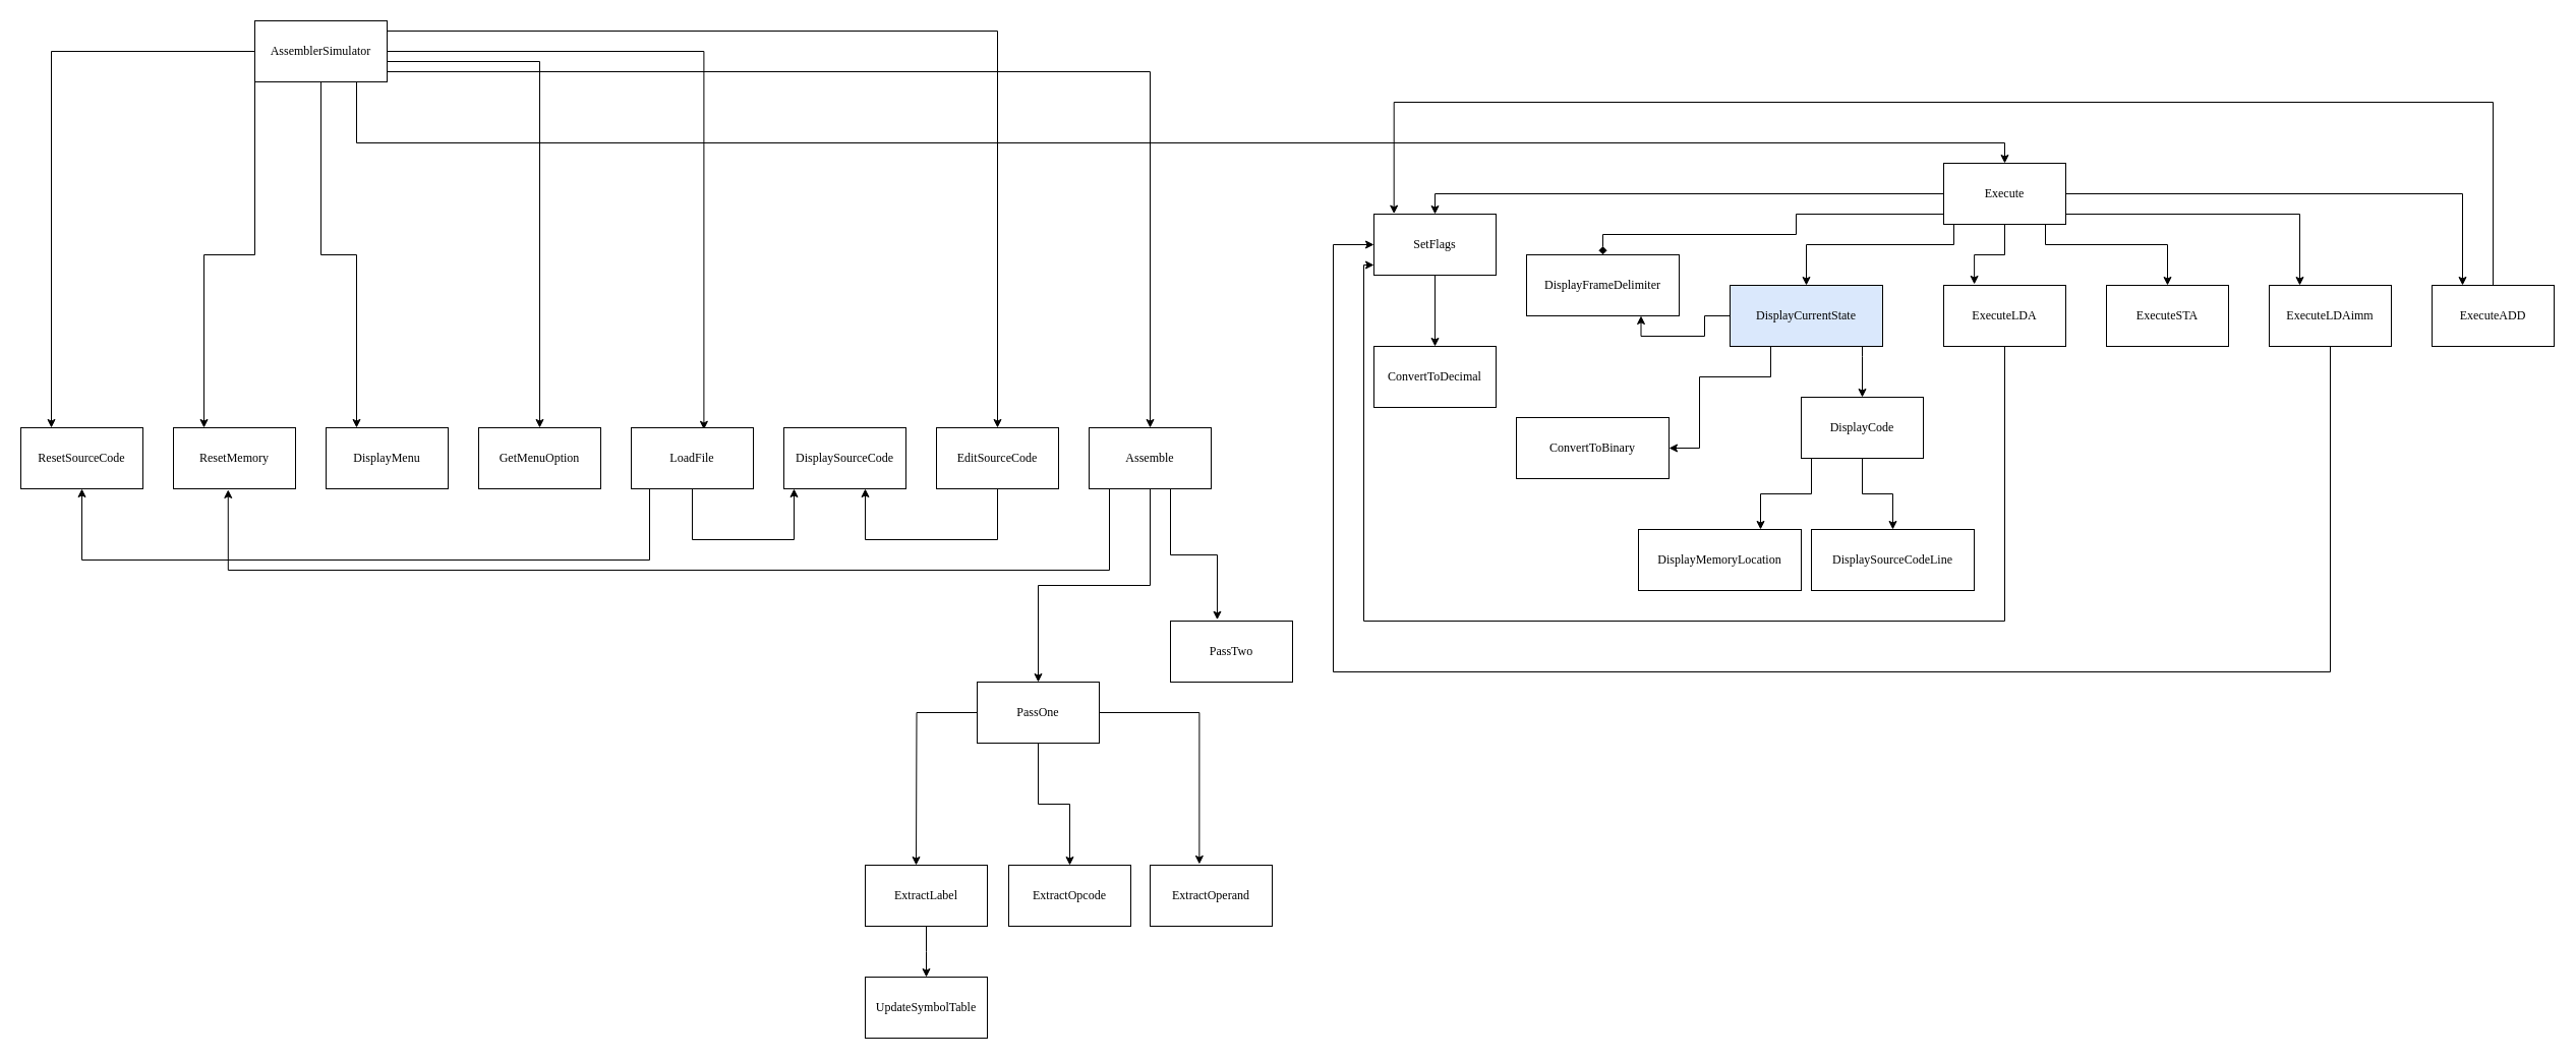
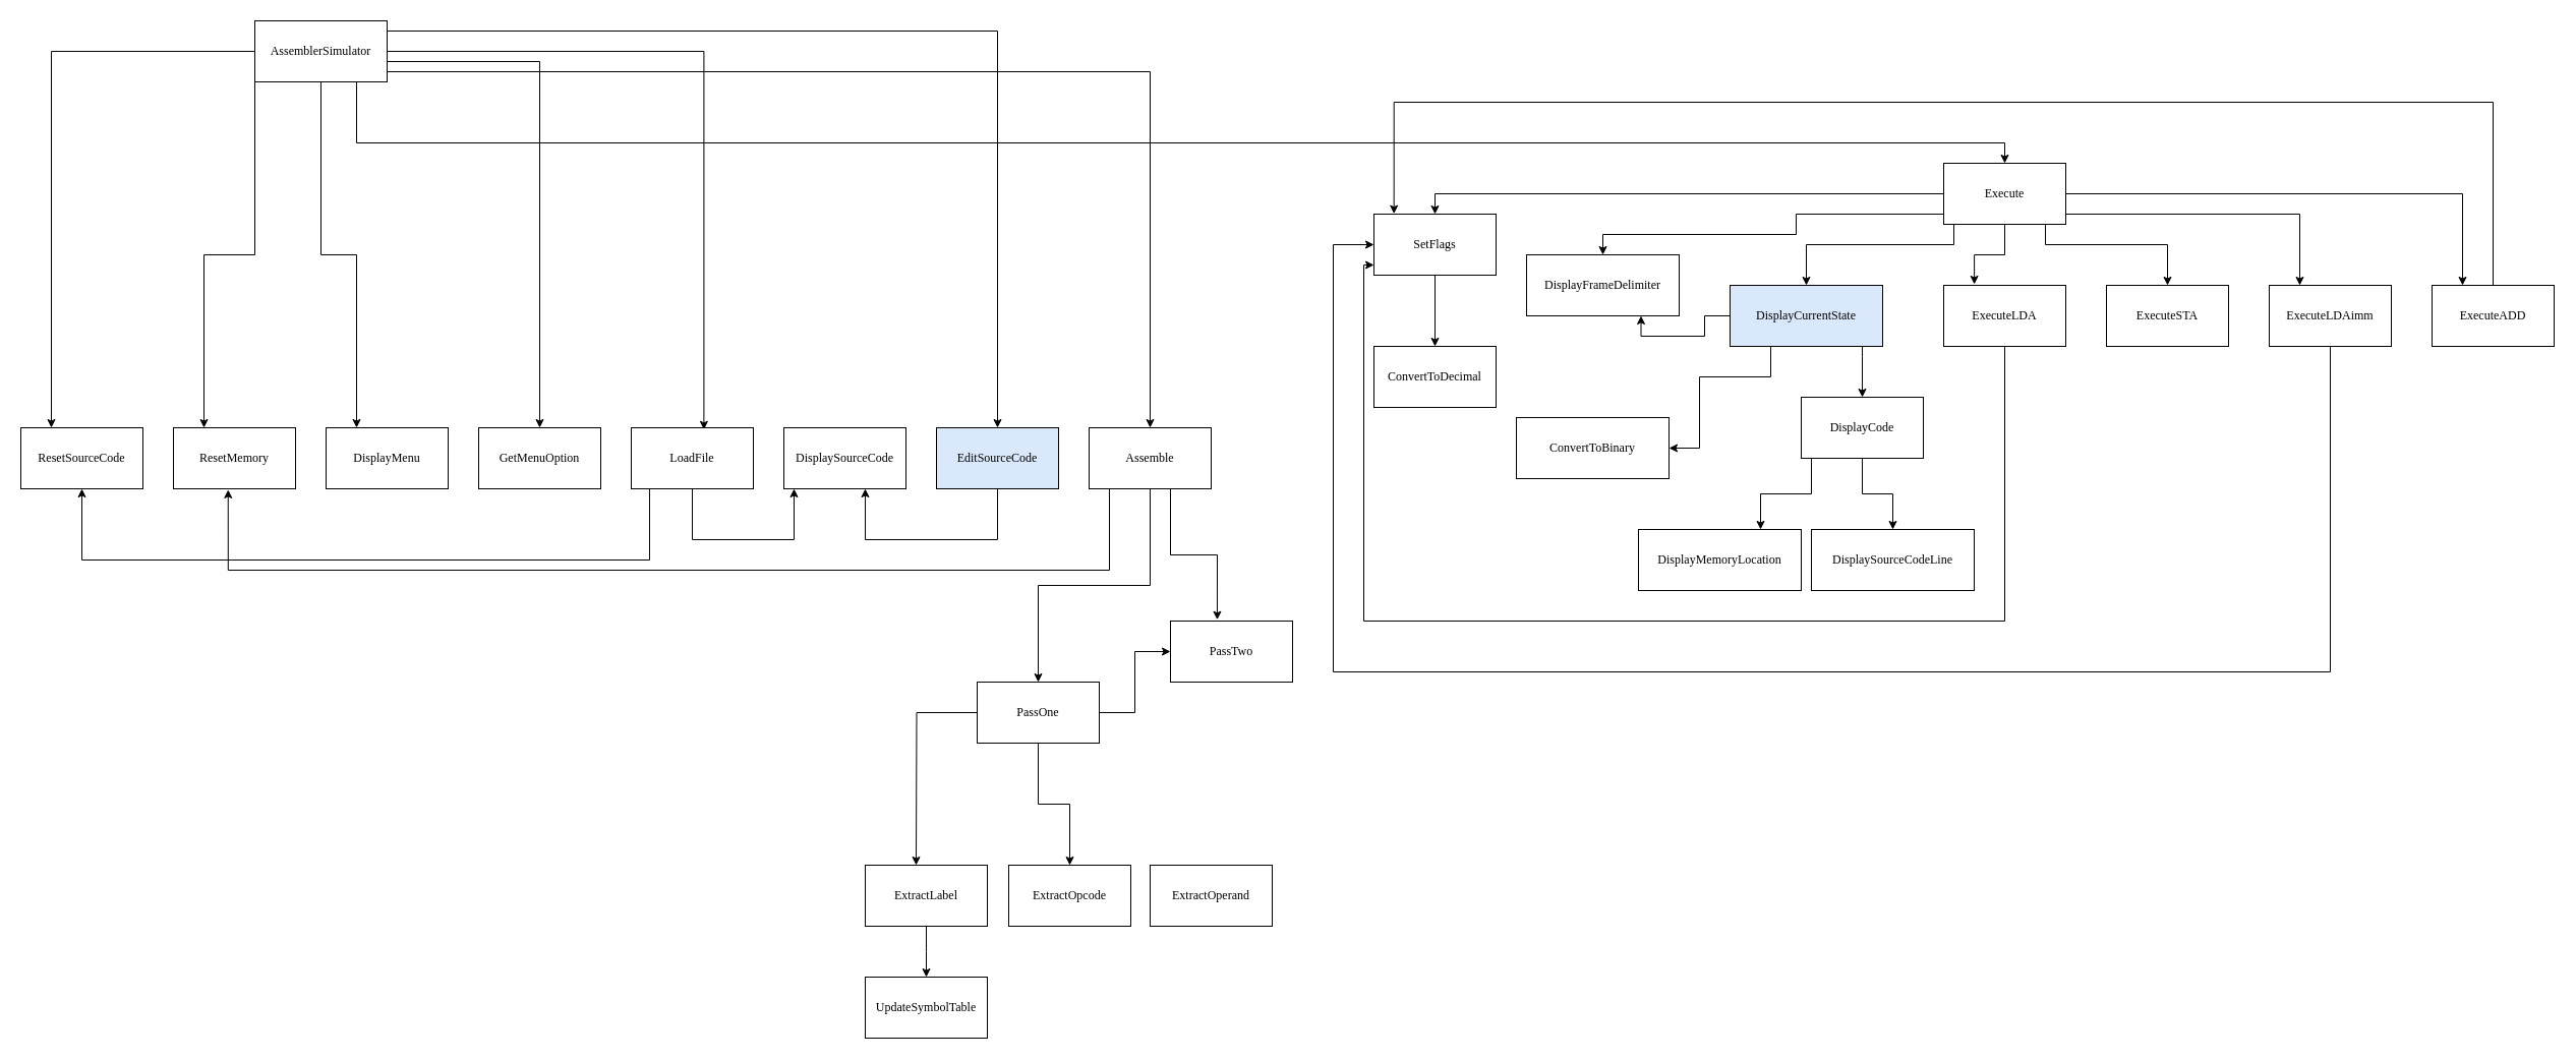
- <mxCell id="35" style="edgeStyle=orthogonalEdgeStyle;rounded=0;orthogonalLoop=1;jettySize=auto;html=1;entryX=0.5;entryY=0;entryDx=0;entryDy=0;exitX=0;exitY=0.75;exitDx=0;exitDy=0;endArrow=diamond;" edge="1" parent="1" source="41" target="46"><mxGeometry relative="1" as="geometry"><mxPoint x="1880" y="220" as="sourcePoint" /><Array as="points"><mxPoint x="1910" y="210" /><mxPoint x="1765" y="210" /><mxPoint x="1765" y="230" /><mxPoint x="1575" y="230" /></Array></mxGeometry></mxCell>
+ <mxCell id="35" style="edgeStyle=orthogonalEdgeStyle;rounded=0;orthogonalLoop=1;jettySize=auto;html=1;entryX=0.5;entryY=0;entryDx=0;entryDy=0;exitX=0;exitY=0.75;exitDx=0;exitDy=0;" edge="1" parent="1" source="41" target="46"><mxGeometry relative="1" as="geometry"><mxPoint x="1880" y="220" as="sourcePoint" /><Array as="points"><mxPoint x="1910" y="210" /><mxPoint x="1765" y="210" /><mxPoint x="1765" y="230" /><mxPoint x="1575" y="230" /></Array></mxGeometry></mxCell>
- <mxCell id="20" value="EditSourceCode" style="rounded=1;whiteSpace=wrap;html=1;arcSize=0;fontSize=12;fontFamily=Verdana;" vertex="1" parent="1"><mxGeometry x="920" y="420" width="120" height="60" as="geometry" /></mxCell>
+ <mxCell id="20" value="EditSourceCode" style="rounded=1;whiteSpace=wrap;html=1;arcSize=0;fontSize=12;fontFamily=Verdana;fillColor=#dae8fc;" vertex="1" parent="1"><mxGeometry x="920" y="420" width="120" height="60" as="geometry" /></mxCell>
- <mxCell id="27" style="edgeStyle=orthogonalEdgeStyle;rounded=0;orthogonalLoop=1;jettySize=auto;html=1;entryX=0.403;entryY=-0.017;entryDx=0;entryDy=0;entryPerimeter=0;" edge="1" parent="1" source="28" target="33"><mxGeometry relative="1" as="geometry"><mxPoint x="1180" y="840" as="targetPoint" /></mxGeometry></mxCell>
+ <mxCell id="27" style="edgeStyle=orthogonalEdgeStyle;rounded=0;orthogonalLoop=1;jettySize=auto;html=1;" edge="1" parent="1" source="28" target="42"><mxGeometry relative="1" as="geometry"><mxPoint x="1180" y="840" as="targetPoint" /></mxGeometry></mxCell>
